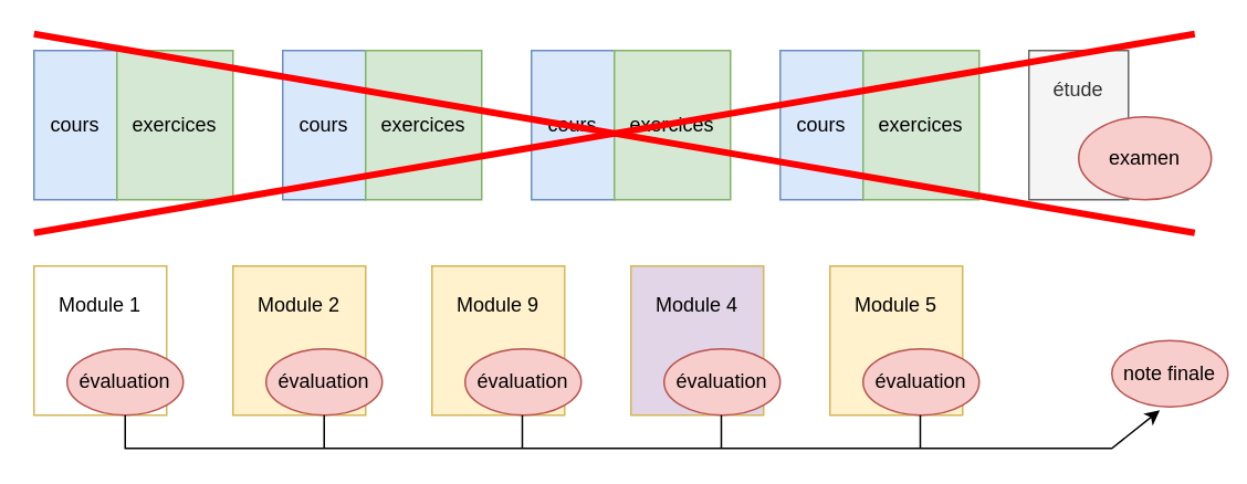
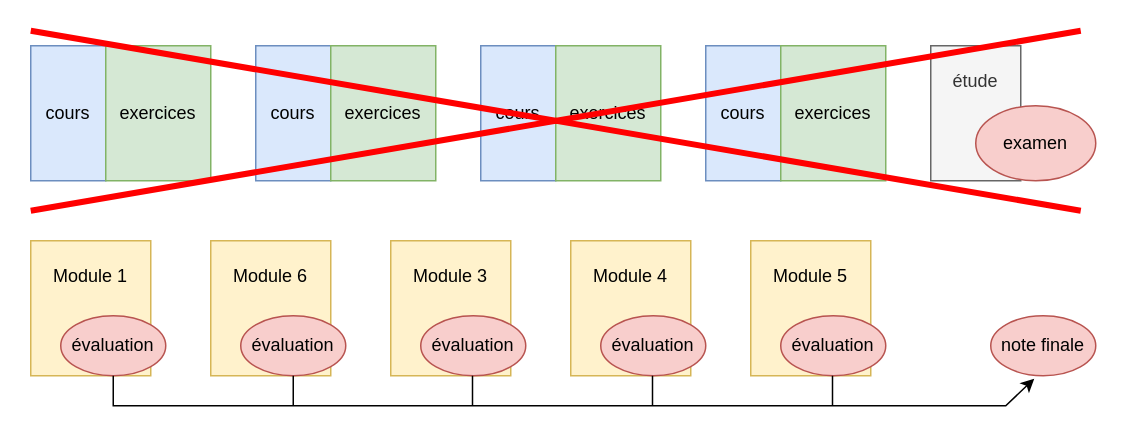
- <mxCell id="2" value="Module 1&lt;br&gt;&lt;div&gt;&lt;br&gt;&lt;/div&gt;&lt;div&gt;&lt;br&gt;&lt;/div&gt;&lt;div&gt;&lt;br&gt;&lt;/div&gt;" style="rounded=0;whiteSpace=wrap;html=1;fillColor=#ffffff;strokeColor=#d6b656;" vertex="1" parent="1"><mxGeometry x="20" y="160" width="80" height="90" as="geometry" /></mxCell>
+ <mxCell id="2" value="Module 1&lt;br&gt;&lt;div&gt;&lt;br&gt;&lt;/div&gt;&lt;div&gt;&lt;br&gt;&lt;/div&gt;&lt;div&gt;&lt;br&gt;&lt;/div&gt;" style="rounded=0;whiteSpace=wrap;html=1;fillColor=#fff2cc;strokeColor=#d6b656;" vertex="1" parent="1"><mxGeometry x="20" y="160" width="80" height="90" as="geometry" /></mxCell>
- <mxCell id="4" value="Module 2&lt;br&gt;&lt;div&gt;&lt;br&gt;&lt;/div&gt;&lt;div&gt;&lt;br&gt;&lt;/div&gt;&lt;div&gt;&lt;br&gt;&lt;/div&gt;" style="rounded=0;whiteSpace=wrap;html=1;fillColor=#fff2cc;strokeColor=#d6b656;" vertex="1" parent="1"><mxGeometry x="140" y="160" width="80" height="90" as="geometry" /></mxCell>
+ <mxCell id="4" value="Module 6&lt;br&gt;&lt;div&gt;&lt;br&gt;&lt;/div&gt;&lt;div&gt;&lt;br&gt;&lt;/div&gt;&lt;div&gt;&lt;br&gt;&lt;/div&gt;" style="rounded=0;whiteSpace=wrap;html=1;fillColor=#fff2cc;strokeColor=#d6b656;" vertex="1" parent="1"><mxGeometry x="140" y="160" width="80" height="90" as="geometry" /></mxCell>
- <mxCell id="5" value="Module 9&lt;br&gt;&lt;div&gt;&lt;br&gt;&lt;/div&gt;&lt;div&gt;&lt;br&gt;&lt;/div&gt;&lt;div&gt;&lt;br&gt;&lt;/div&gt;" style="rounded=0;whiteSpace=wrap;html=1;fillColor=#fff2cc;strokeColor=#d6b656;" vertex="1" parent="1"><mxGeometry x="260" y="160" width="80" height="90" as="geometry" /></mxCell>
+ <mxCell id="5" value="Module 3&lt;br&gt;&lt;div&gt;&lt;br&gt;&lt;/div&gt;&lt;div&gt;&lt;br&gt;&lt;/div&gt;&lt;div&gt;&lt;br&gt;&lt;/div&gt;" style="rounded=0;whiteSpace=wrap;html=1;fillColor=#fff2cc;strokeColor=#d6b656;" vertex="1" parent="1"><mxGeometry x="260" y="160" width="80" height="90" as="geometry" /></mxCell>
- <mxCell id="6" value="Module 4&lt;br&gt;&lt;div&gt;&lt;br&gt;&lt;/div&gt;&lt;div&gt;&lt;br&gt;&lt;/div&gt;&lt;div&gt;&lt;br&gt;&lt;/div&gt;" style="rounded=0;whiteSpace=wrap;html=1;fillColor=#e1d5e7;strokeColor=#d6b656;" vertex="1" parent="1"><mxGeometry x="380" y="160" width="80" height="90" as="geometry" /></mxCell>
+ <mxCell id="6" value="Module 4&lt;br&gt;&lt;div&gt;&lt;br&gt;&lt;/div&gt;&lt;div&gt;&lt;br&gt;&lt;/div&gt;&lt;div&gt;&lt;br&gt;&lt;/div&gt;" style="rounded=0;whiteSpace=wrap;html=1;fillColor=#fff2cc;strokeColor=#d6b656;" vertex="1" parent="1"><mxGeometry x="380" y="160" width="80" height="90" as="geometry" /></mxCell>
- <mxCell id="12" value="note finale" style="ellipse;whiteSpace=wrap;html=1;fillColor=#f8cecc;strokeColor=#b85450;" vertex="1" parent="1"><mxGeometry x="670" y="205" width="70" height="40" as="geometry" /></mxCell>
+ <mxCell id="12" value="note finale" style="ellipse;whiteSpace=wrap;html=1;fillColor=#f8cecc;strokeColor=#b85450;" vertex="1" parent="1"><mxGeometry x="660" y="210" width="70" height="40" as="geometry" /></mxCell>
